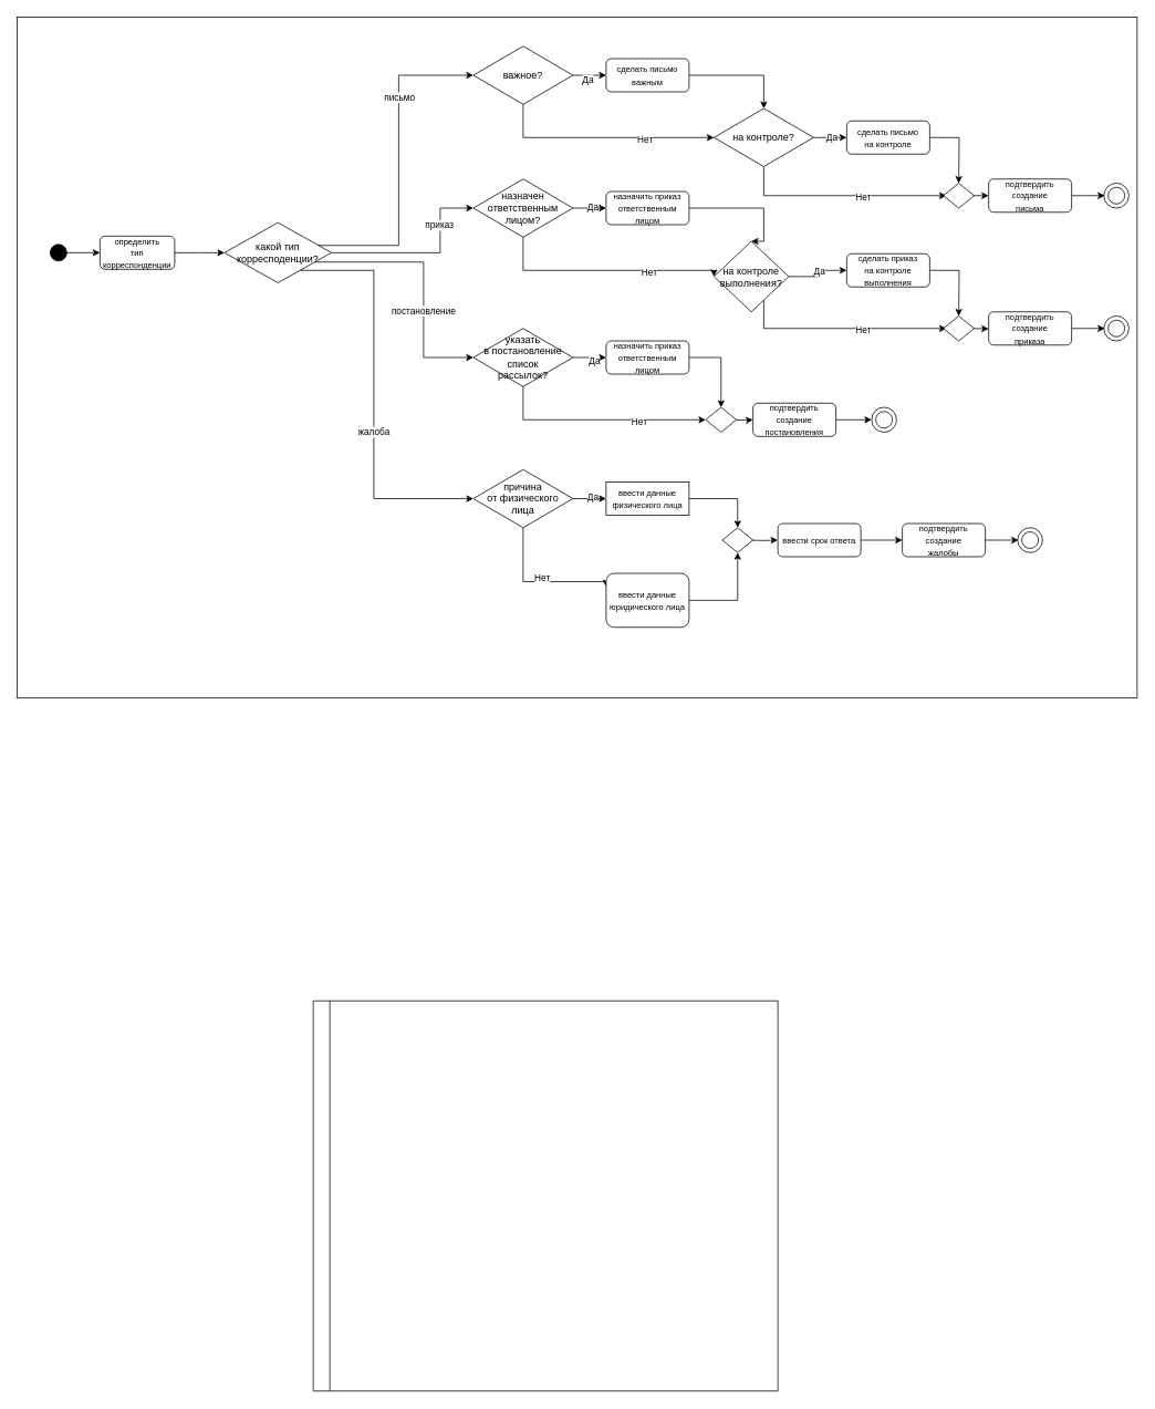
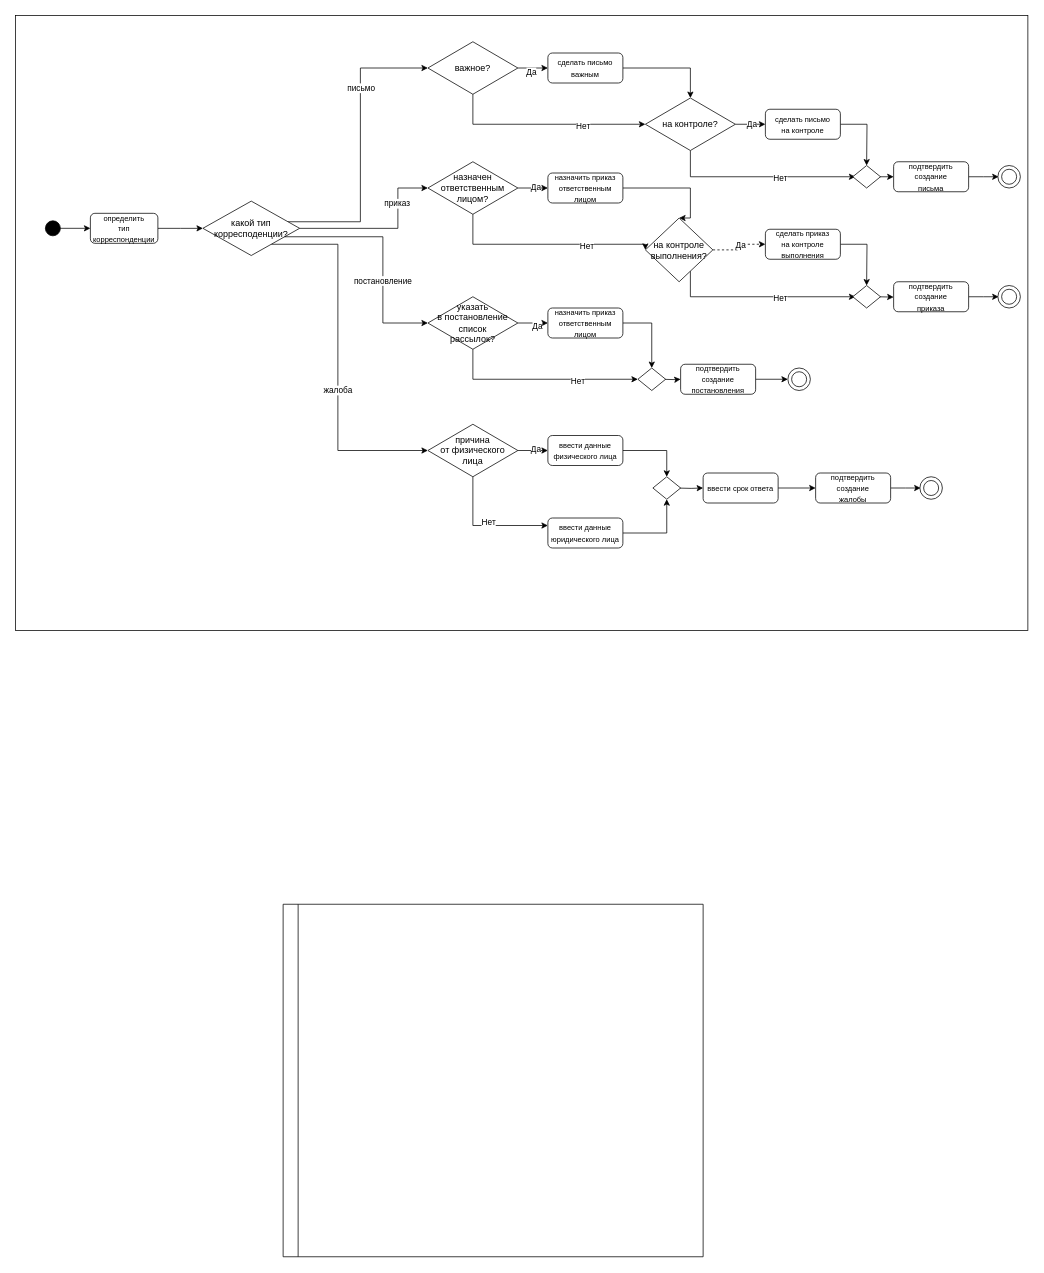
- <mxCell id="46" style="edgeStyle=orthogonalEdgeStyle;rounded=0;orthogonalLoop=1;jettySize=auto;html=1;entryX=0;entryY=0.5;entryDx=0;entryDy=0;" parent="1" source="48" target="50" edge="1"><mxGeometry relative="1" as="geometry" /></mxCell>
+ <mxCell id="46" style="edgeStyle=orthogonalEdgeStyle;rounded=0;orthogonalLoop=1;jettySize=auto;html=1;entryX=0;entryY=0.5;entryDx=0;entryDy=0;dashed=1;" parent="1" source="48" target="50" edge="1"><mxGeometry relative="1" as="geometry" /></mxCell>
- <mxCell id="68" value="&lt;span style=&quot;font-size: 10px;&quot;&gt;ввести данные физического лица&lt;br&gt;&lt;/span&gt;" style="whiteSpace=wrap;html=1;rounded=0;" parent="1" vertex="1"><mxGeometry x="730" y="580" width="100" height="40" as="geometry" /></mxCell>
+ <mxCell id="68" value="&lt;span style=&quot;font-size: 10px;&quot;&gt;ввести данные физического лица&lt;br&gt;&lt;/span&gt;" style="rounded=1;whiteSpace=wrap;html=1;" parent="1" vertex="1"><mxGeometry x="730" y="580" width="100" height="40" as="geometry" /></mxCell>
- <mxCell id="72" value="&lt;span style=&quot;font-size: 10px;&quot;&gt;ввести данные юридического лица&lt;br&gt;&lt;/span&gt;" style="rounded=1;whiteSpace=wrap;html=1;" parent="1" vertex="1"><mxGeometry x="730" y="690" width="100" height="65" as="geometry" /></mxCell>
+ <mxCell id="72" value="&lt;span style=&quot;font-size: 10px;&quot;&gt;ввести данные юридического лица&lt;br&gt;&lt;/span&gt;" style="rounded=1;whiteSpace=wrap;html=1;" parent="1" vertex="1"><mxGeometry x="730" y="690" width="100" height="40" as="geometry" /></mxCell>
